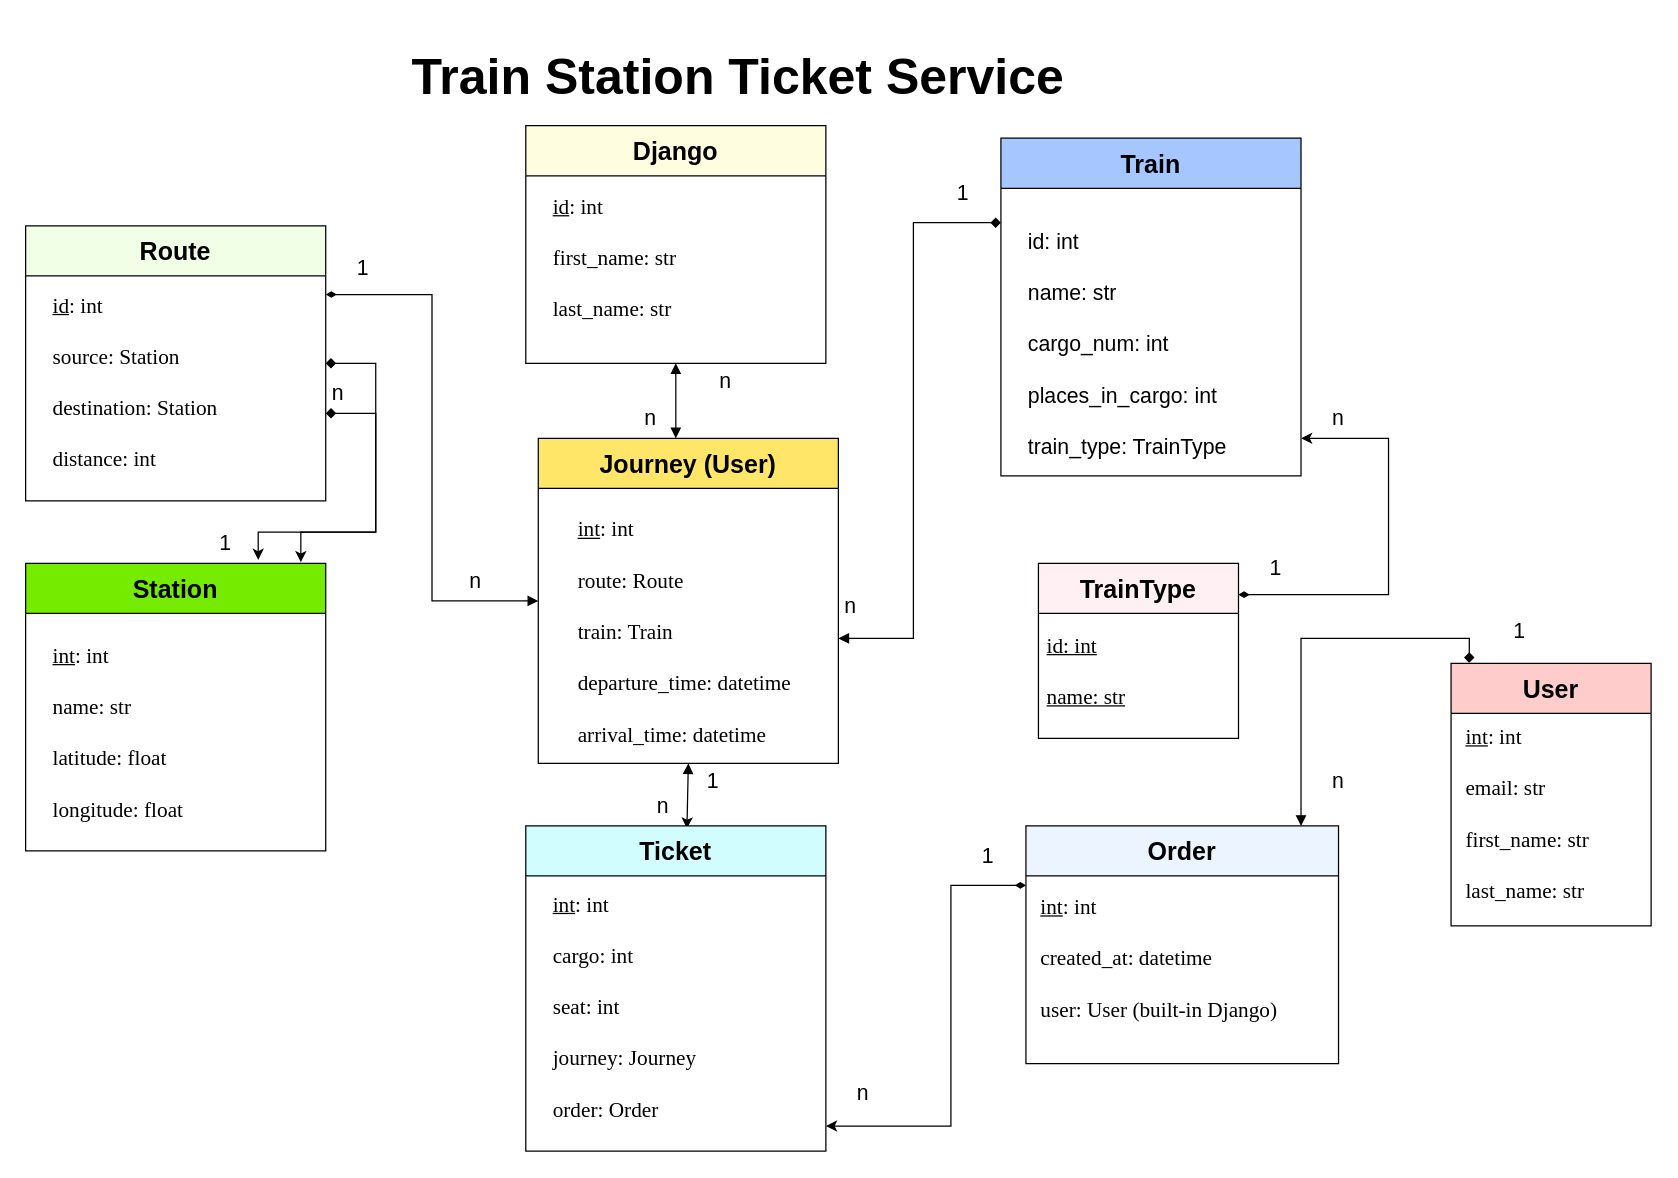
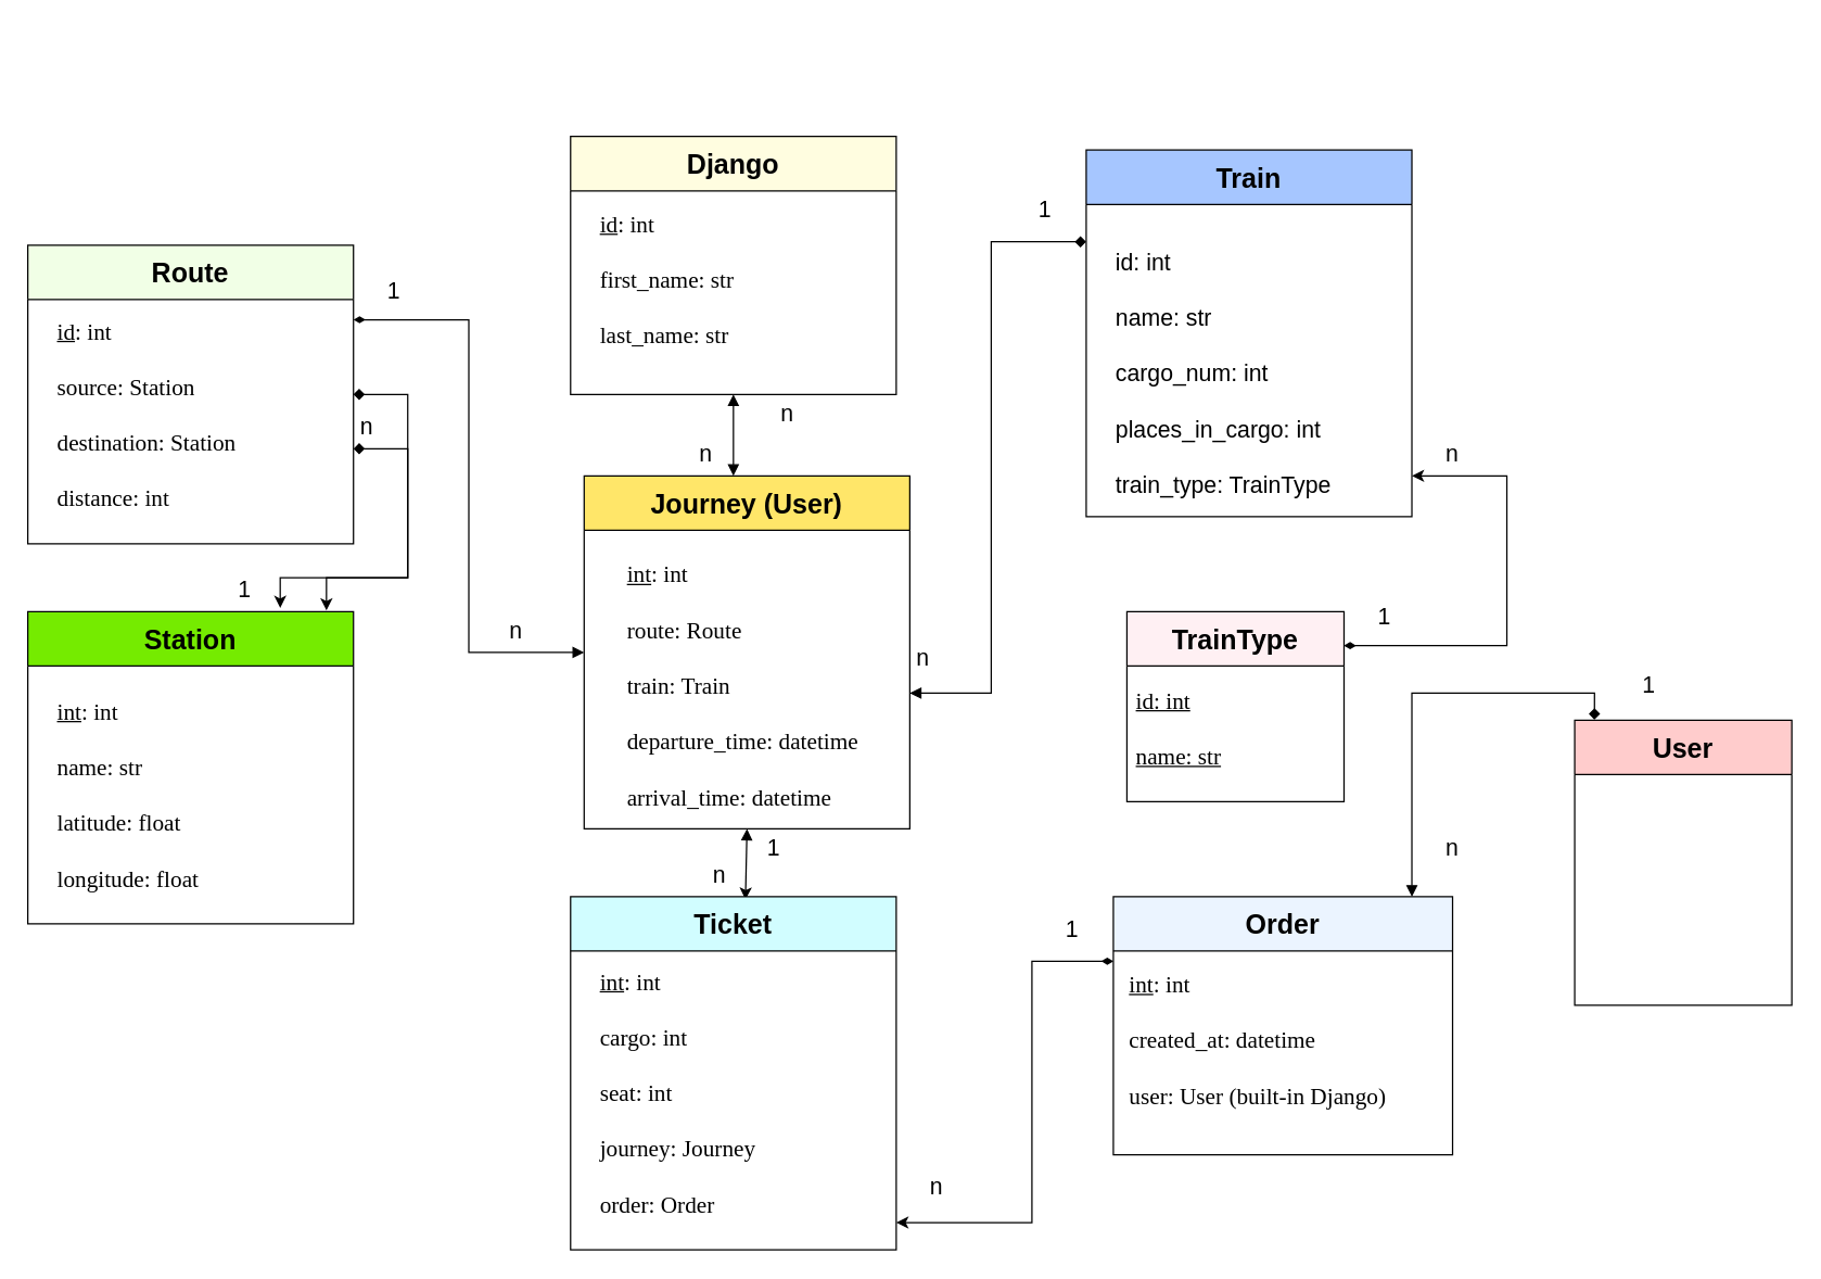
- <mxCell id="36" value="&lt;font size=&quot;1&quot; style=&quot;&quot;&gt;&lt;b style=&quot;font-size: 40px;&quot;&gt;Train Station Ticket Service&lt;/b&gt;&lt;/font&gt;" style="text;strokeColor=none;align=center;fillColor=none;html=1;verticalAlign=middle;whiteSpace=wrap;rounded=0;" parent="1" vertex="1"><mxGeometry x="270" y="20" width="640" height="80" as="geometry" /></mxCell>
- <mxCell id="42" value="&lt;div&gt;&lt;u&gt;int&lt;/u&gt;: int&lt;/div&gt;&lt;div&gt;&lt;span style=&quot;background-color: initial;&quot;&gt;&lt;br&gt;&lt;/span&gt;&lt;/div&gt;&lt;div&gt;email: str&lt;/div&gt;&lt;div&gt;&lt;br&gt;&lt;/div&gt;&lt;div&gt;first_name: str&lt;/div&gt;&lt;div&gt;&lt;br&gt;&lt;/div&gt;&lt;div&gt;last_name: str&lt;/div&gt;" style="text;html=1;align=left;verticalAlign=bottom;resizable=0;points=[];autosize=1;strokeColor=none;fillColor=none;fontSize=17;horizontal=1;fontFamily=Tahoma;" parent="41" vertex="1"><mxGeometry x="10" y="35" width="130" height="160" as="geometry" /></mxCell>
